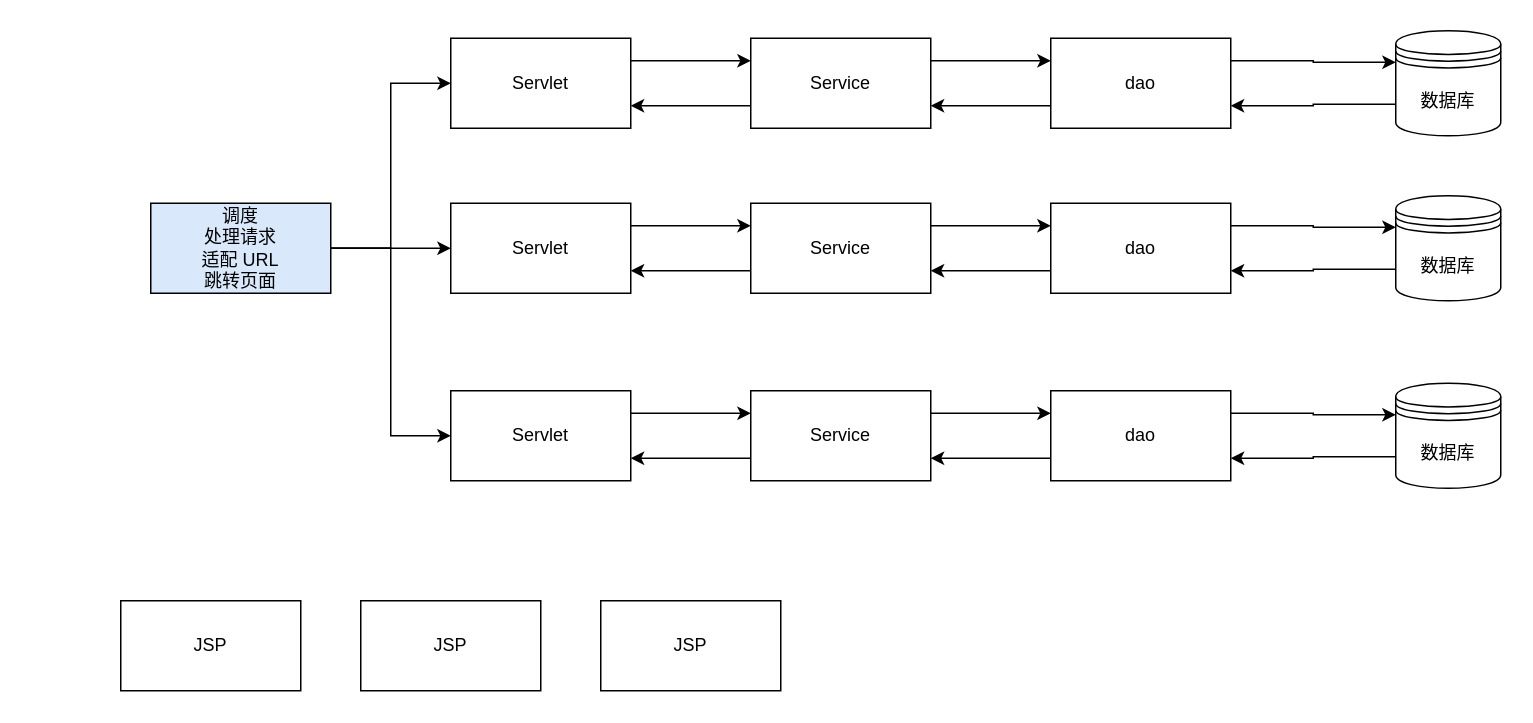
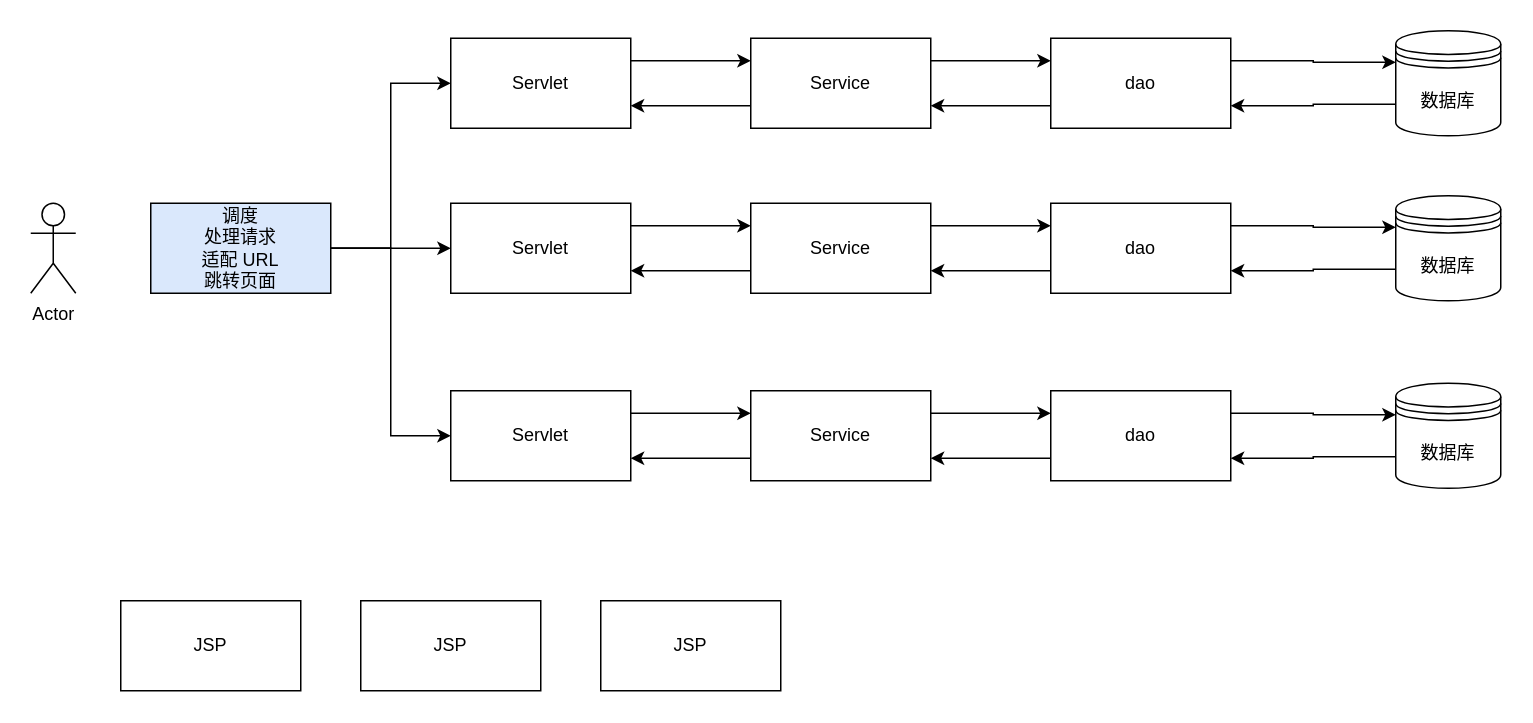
+ <mxCell id="2" value="Actor" style="shape=umlActor;verticalLabelPosition=bottom;verticalAlign=top;html=1;outlineConnect=0;" vertex="1" parent="1"><mxGeometry x="20" y="135" width="30" height="60" as="geometry" /></mxCell>
